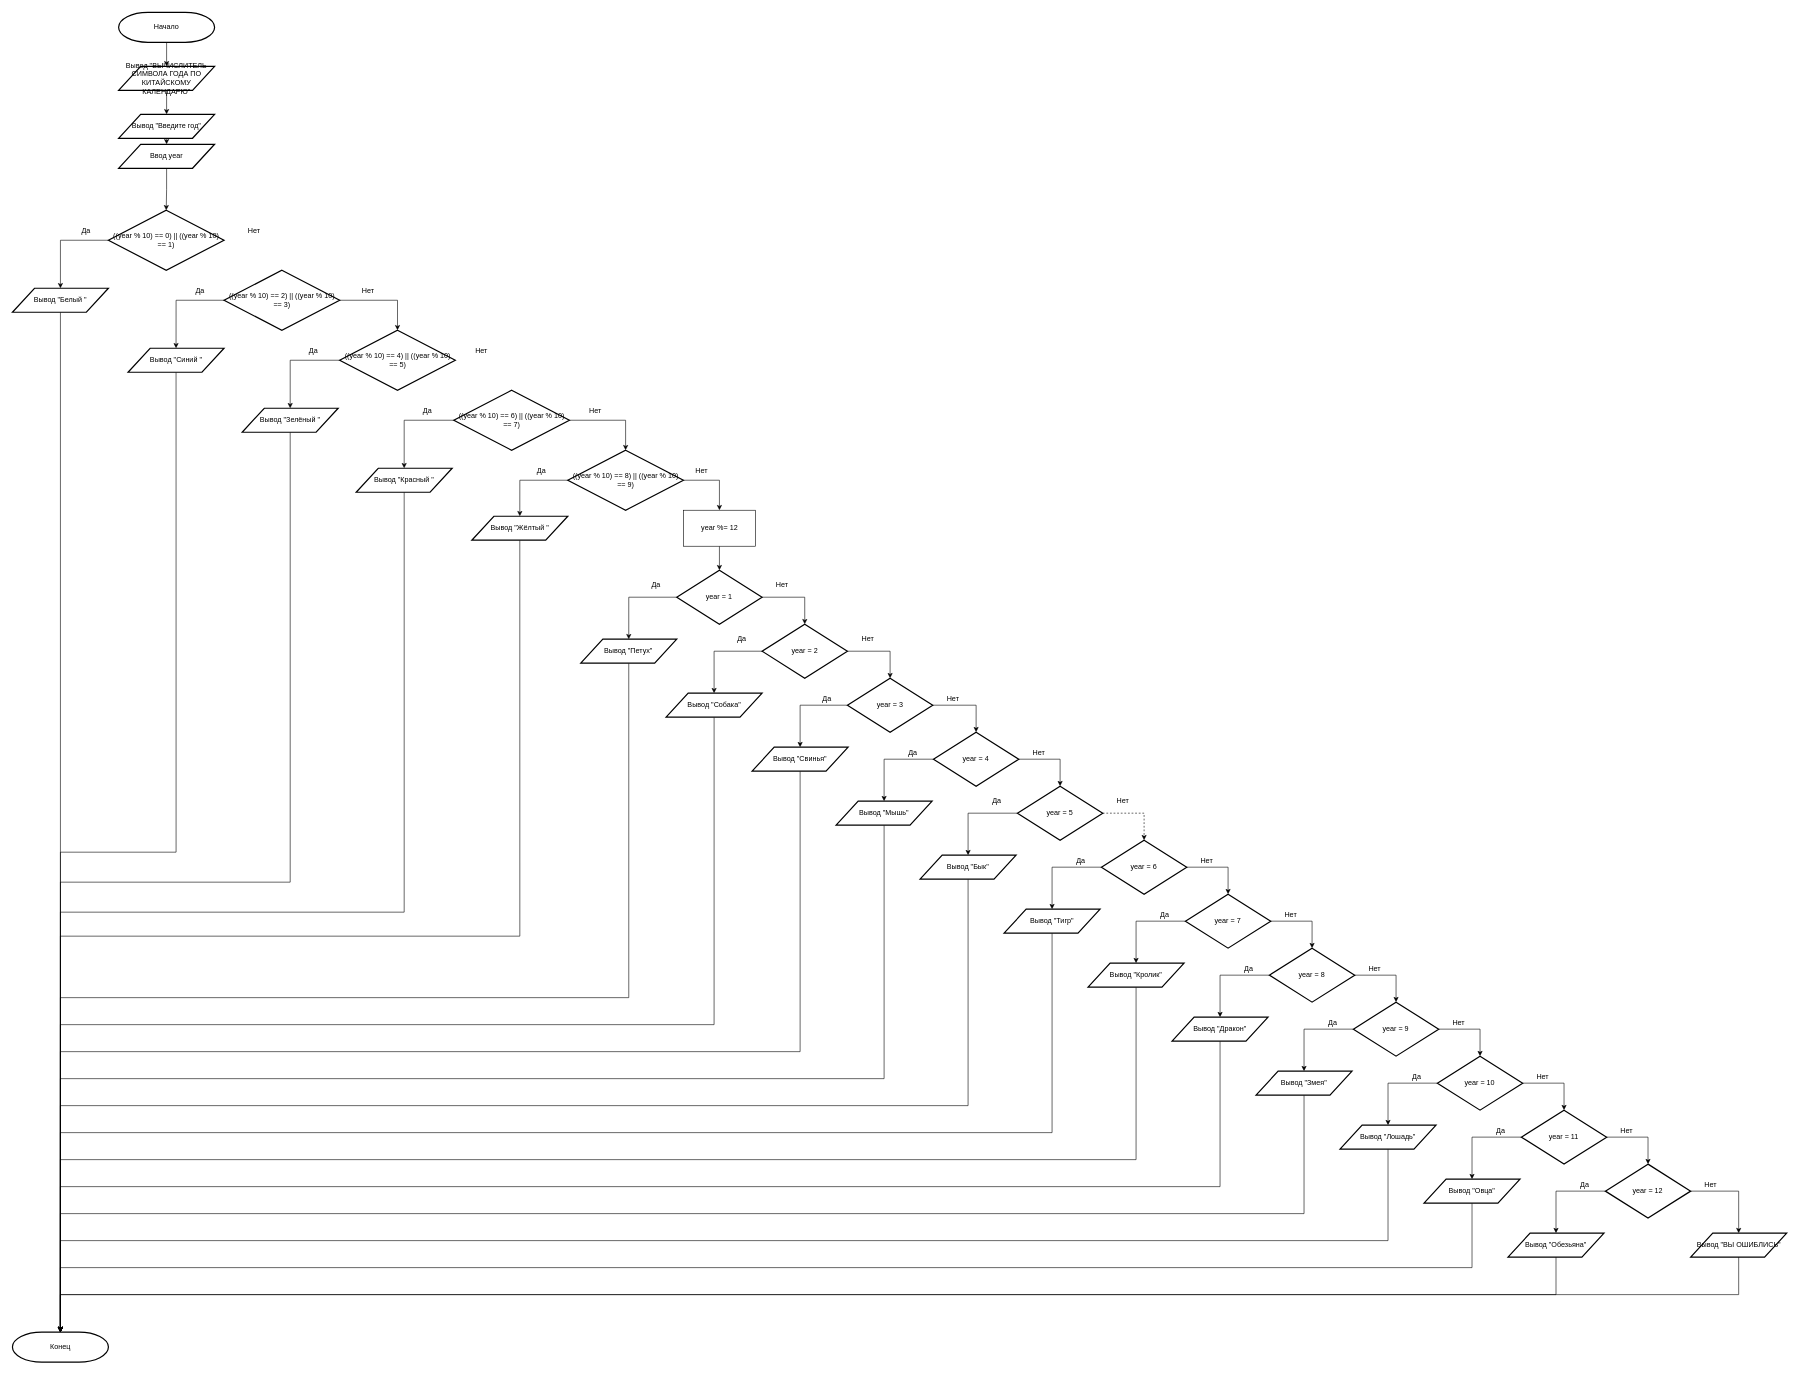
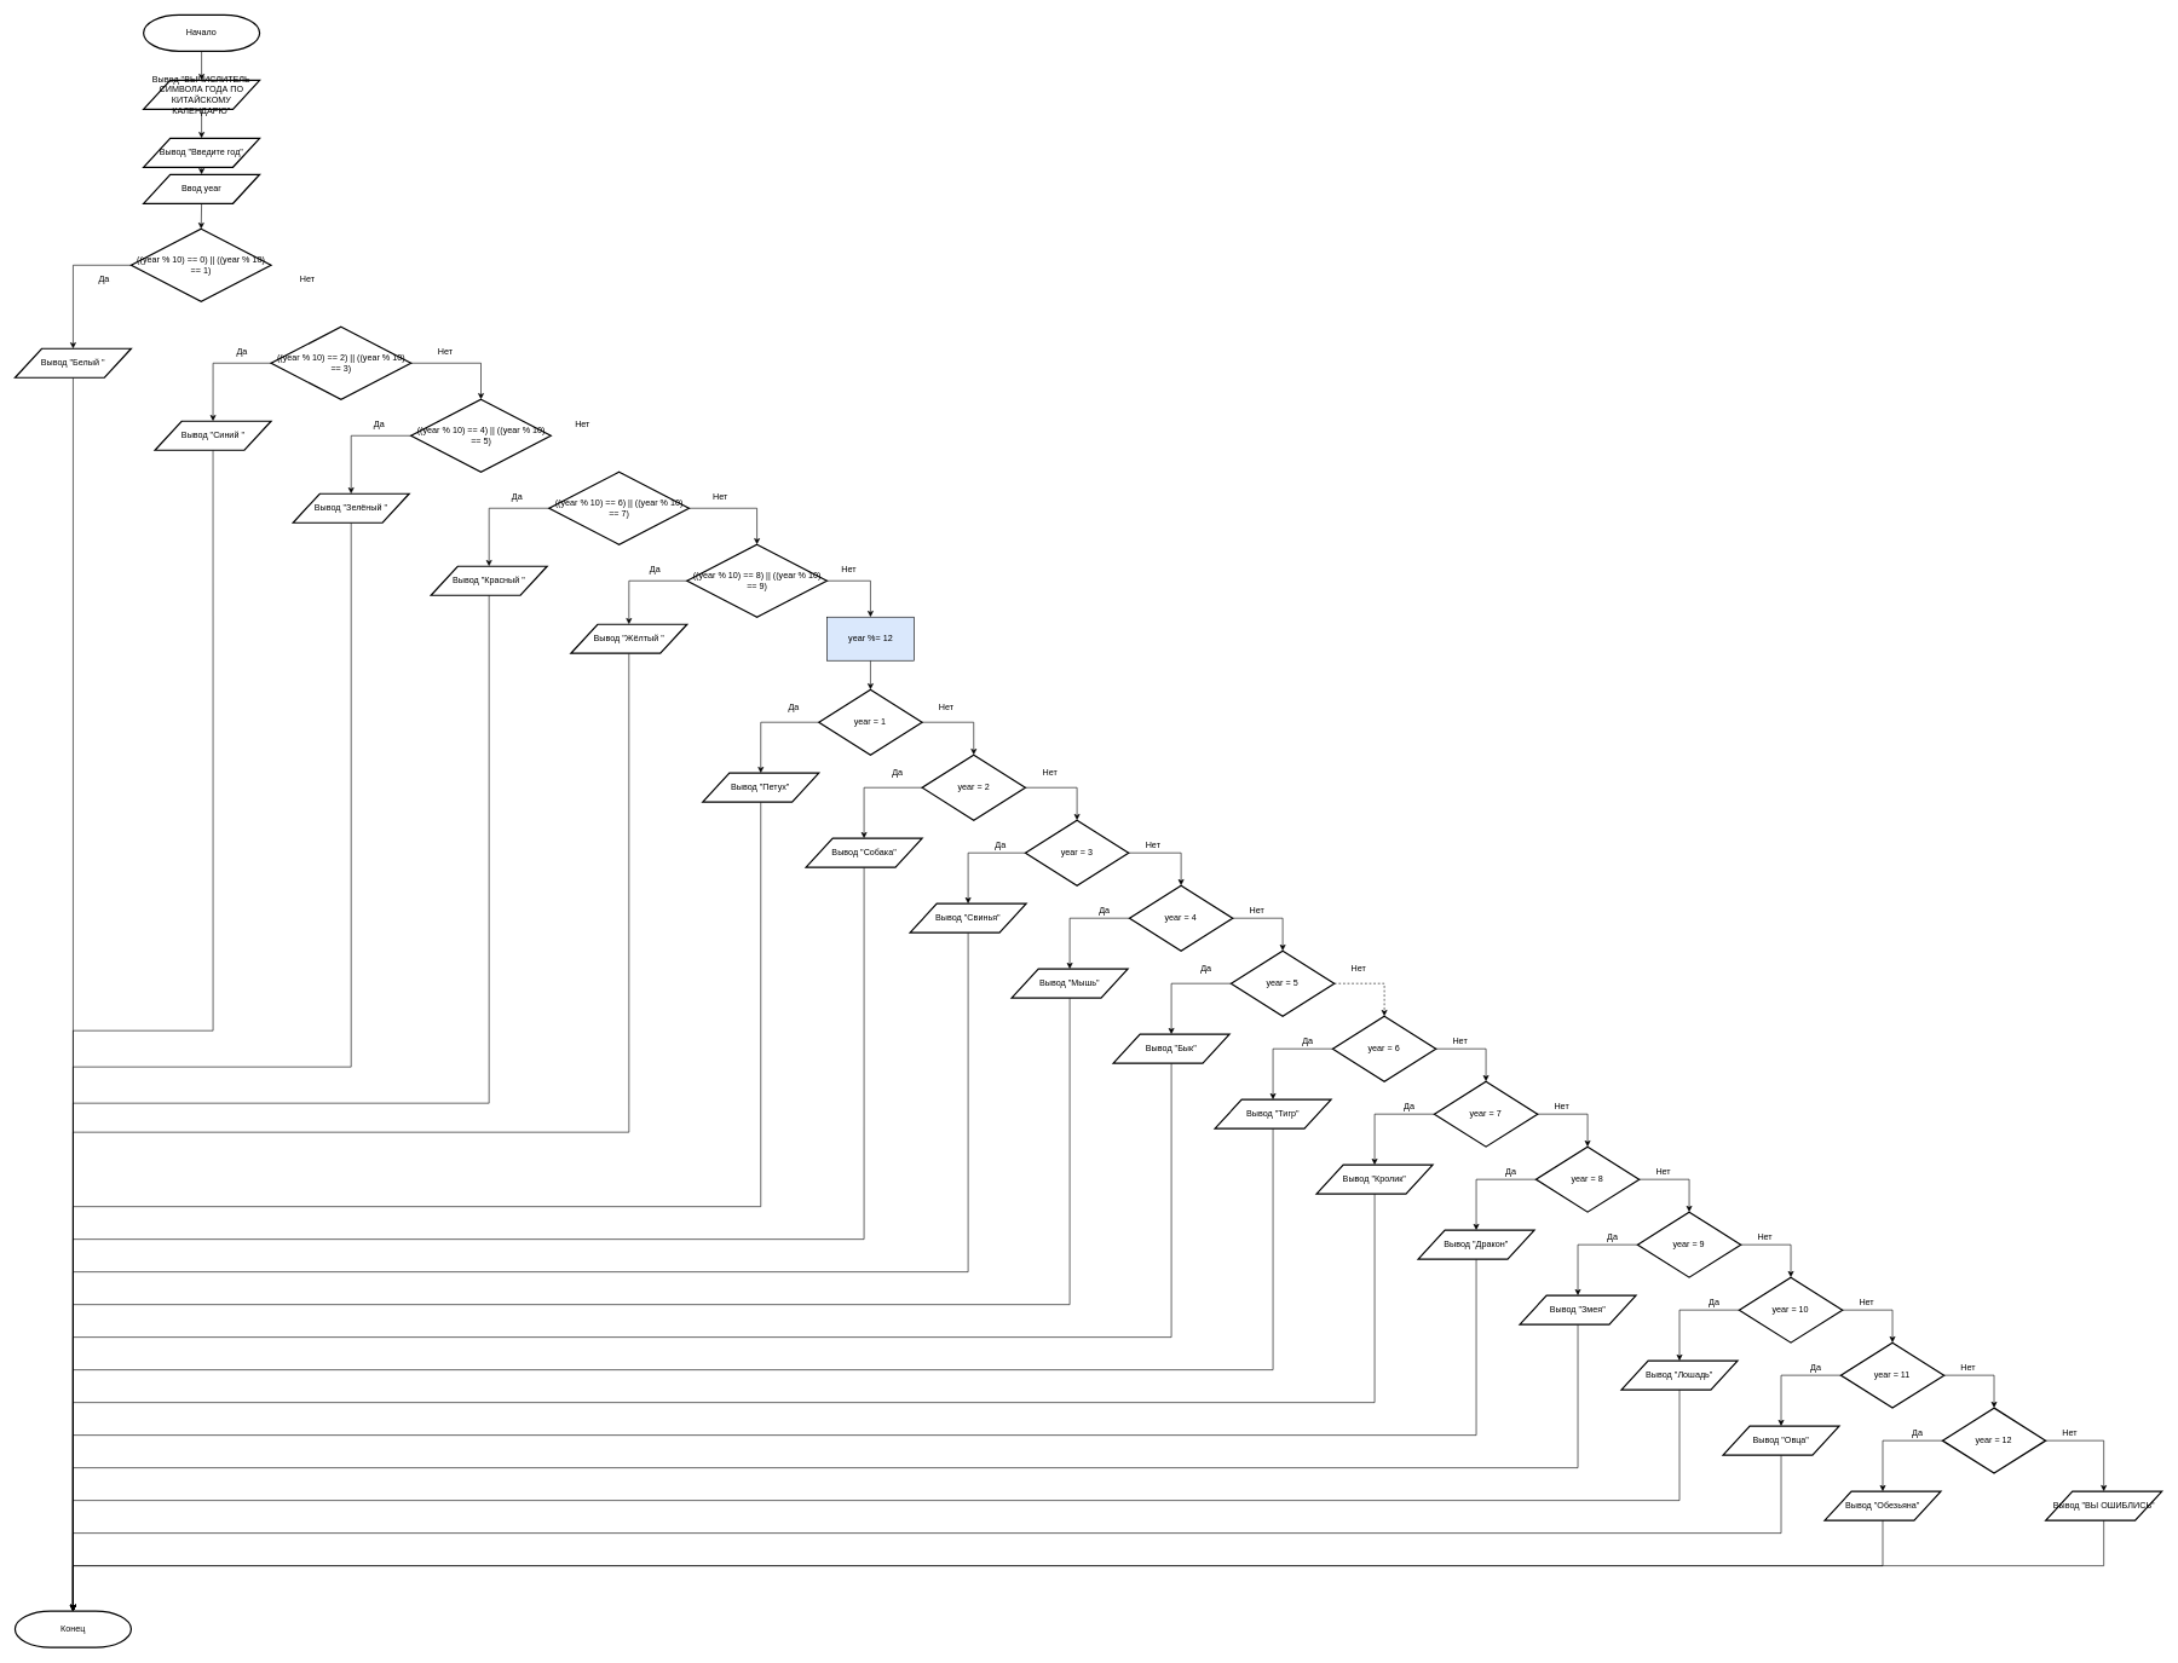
- <mxCell id="11" value="((year % 10) == 0) || ((year % 10) == 1)" style="strokeWidth=2;html=1;shape=mxgraph.flowchart.decision;whiteSpace=wrap;fontSize=12;" parent="1" vertex="1"><mxGeometry x="180" y="350" width="192.75" height="100" as="geometry" /></mxCell>
+ <mxCell id="11" value="((year % 10) == 0) || ((year % 10) == 1)" style="strokeWidth=2;html=1;shape=mxgraph.flowchart.decision;whiteSpace=wrap;fontSize=12;" parent="1" vertex="1"><mxGeometry x="180" y="315" width="192.75" height="100" as="geometry" /></mxCell>
- <mxCell id="34" value="year %= 12" style="rounded=0;whiteSpace=wrap;html=1;" parent="1" vertex="1"><mxGeometry x="1138.5" y="850" width="120" height="60" as="geometry" /></mxCell>
+ <mxCell id="34" value="year %= 12" style="rounded=0;whiteSpace=wrap;html=1;fillColor=#dae8fc;" parent="1" vertex="1"><mxGeometry x="1138.5" y="850" width="120" height="60" as="geometry" /></mxCell>
